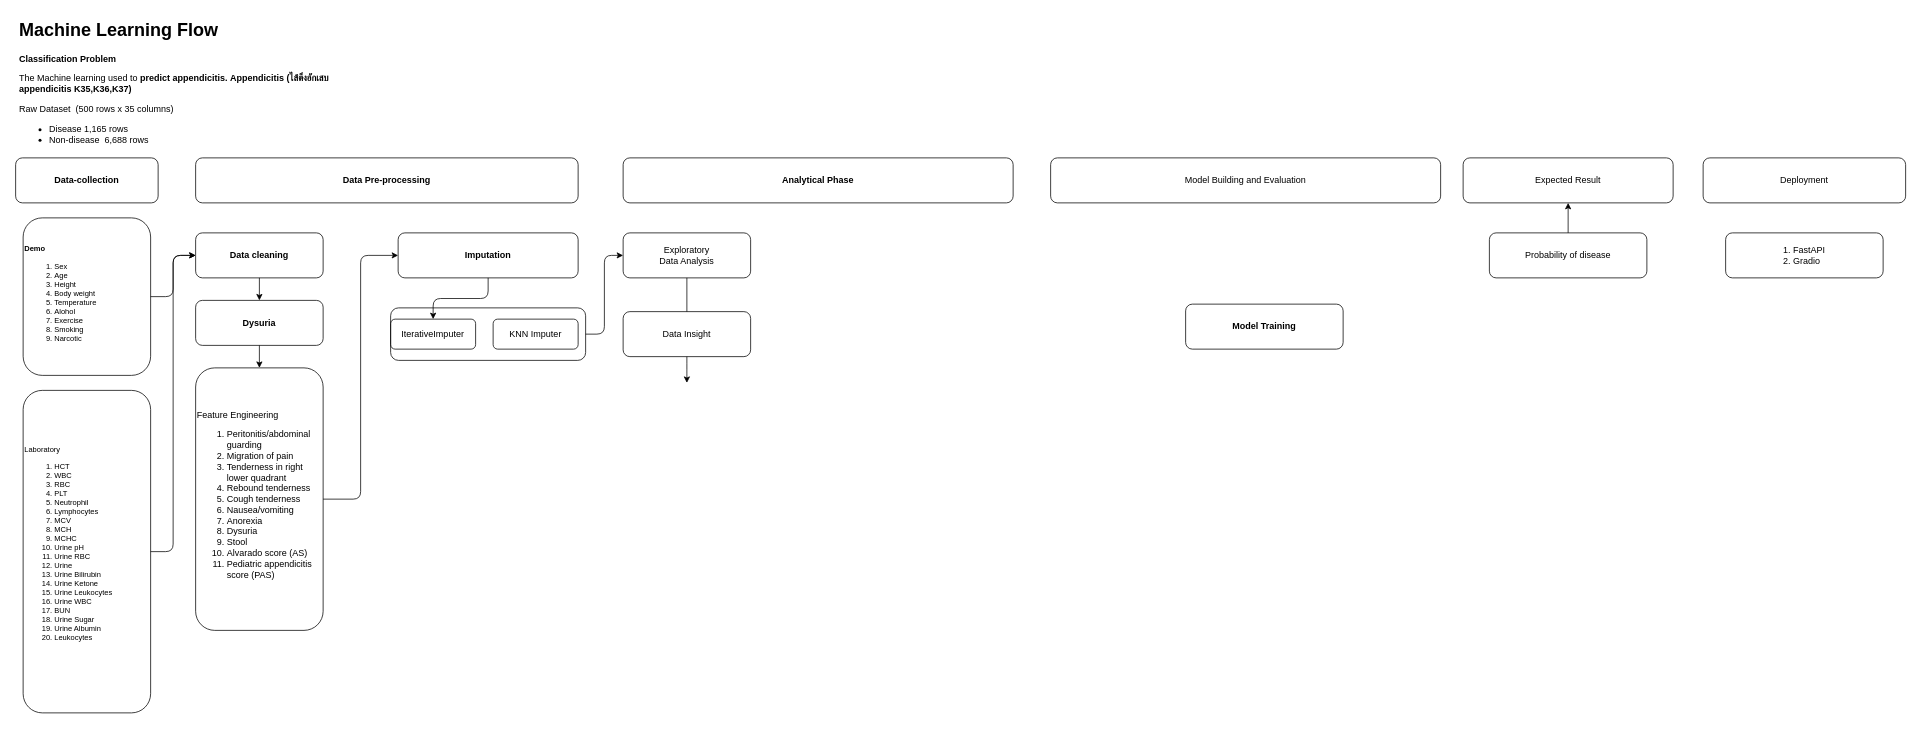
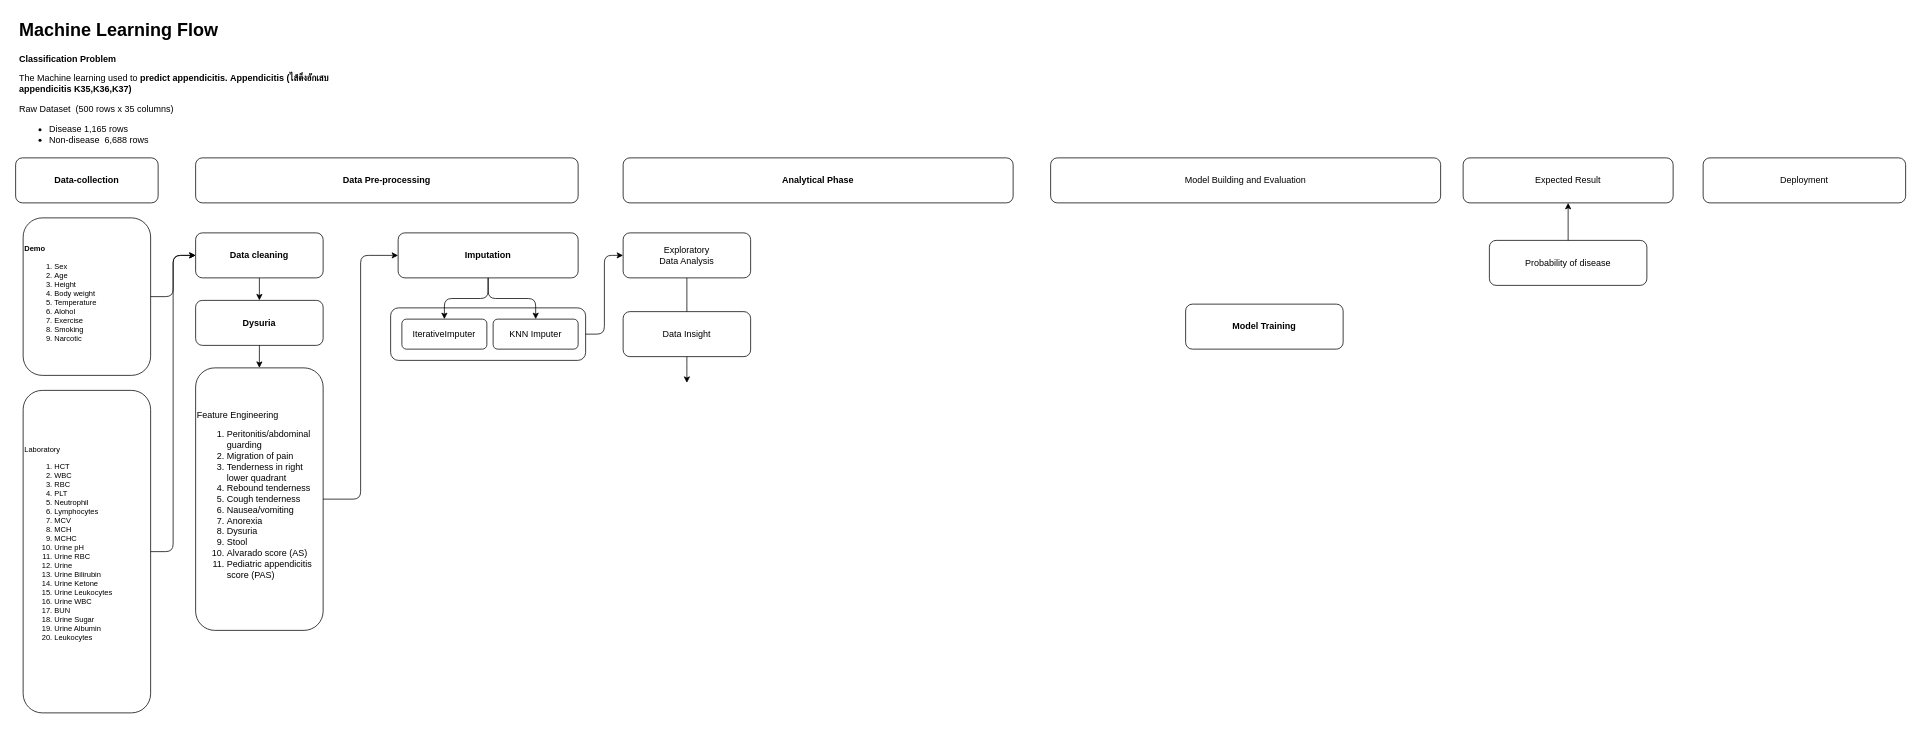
- <mxCell id="27" value="&lt;div style=&quot;text-align: left;&quot;&gt;&lt;span style=&quot;background-color: initial;&quot;&gt;Probability of disease&lt;/span&gt;&lt;/div&gt;" style="rounded=1;whiteSpace=wrap;html=1;fillColor=none;" parent="1" vertex="1"><mxGeometry x="1985" y="310" width="210" height="60" as="geometry" /></mxCell>
+ <mxCell id="27" value="&lt;div style=&quot;text-align: left;&quot;&gt;&lt;span style=&quot;background-color: initial;&quot;&gt;Probability of disease&lt;/span&gt;&lt;/div&gt;" style="rounded=1;whiteSpace=wrap;html=1;fillColor=none;" parent="1" vertex="1"><mxGeometry x="1985" y="320" width="210" height="60" as="geometry" /></mxCell>
- <mxCell id="24" value="&lt;div style=&quot;text-align: left;&quot;&gt;&lt;span style=&quot;background-color: initial;&quot;&gt;1. FastAPI&lt;/span&gt;&lt;/div&gt;&lt;div style=&quot;text-align: left;&quot;&gt;&lt;span style=&quot;background-color: initial;&quot;&gt;2. Gradio&lt;/span&gt;&lt;/div&gt;" style="rounded=1;whiteSpace=wrap;html=1;fillColor=none;" parent="1" vertex="1"><mxGeometry x="2300" y="310" width="210" height="60" as="geometry" /></mxCell>
+ <mxCell id="17" style="edgeStyle=orthogonalEdgeStyle;html=1;fontSize=10;" parent="1" source="19" target="28" edge="1"><mxGeometry relative="1" as="geometry" /></mxCell>
- <mxCell id="29" value="IterativeImputer" style="rounded=1;whiteSpace=wrap;html=1;fillColor=none;" parent="1" vertex="1"><mxGeometry x="520" y="425" width="113.33" height="40" as="geometry" /></mxCell>
+ <mxCell id="29" value="IterativeImputer" style="rounded=1;whiteSpace=wrap;html=1;fillColor=none;" parent="1" vertex="1"><mxGeometry x="535" y="425" width="113.33" height="40" as="geometry" /></mxCell>
